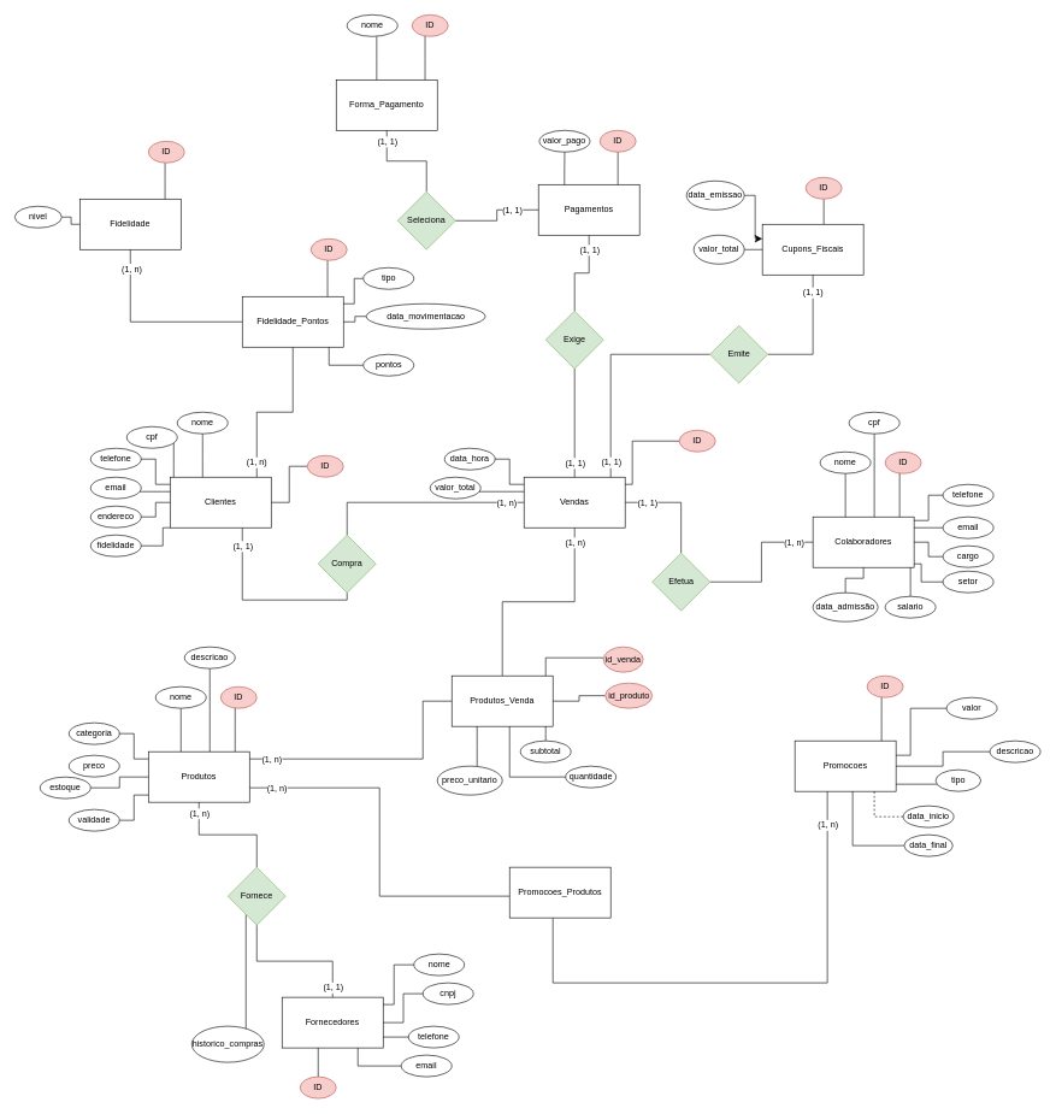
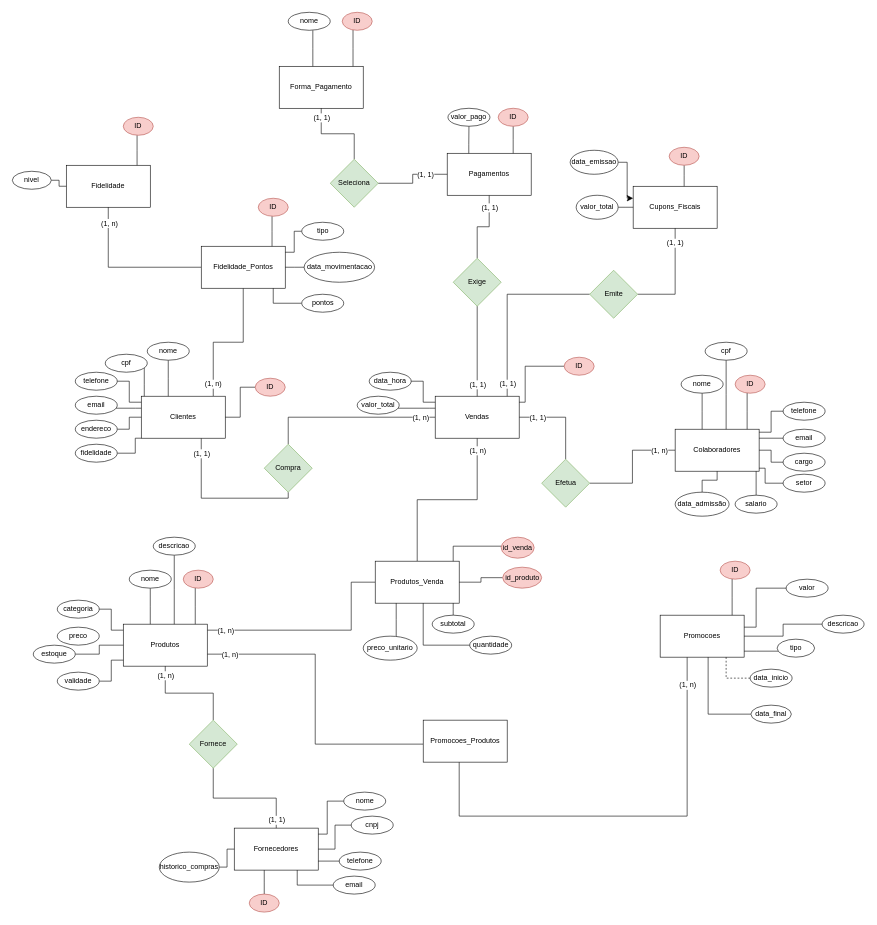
- <mxCell id="151" value="data_movimentacao" style="ellipse;whiteSpace=wrap;html=1;align=center;" vertex="1" parent="1"><mxGeometry x="506.5" y="420" width="165" height="35" as="geometry" /></mxCell>
+ <mxCell id="151" value="data_movimentacao" style="ellipse;whiteSpace=wrap;html=1;align=center;" vertex="1" parent="1"><mxGeometry x="506.5" y="420" width="117.5" height="50" as="geometry" /></mxCell>
- <mxCell id="118" value="data_final" style="ellipse;whiteSpace=wrap;html=1;align=center;" vertex="1" parent="1"><mxGeometry x="1251.25" y="1155" width="67.5" height="30" as="geometry" /></mxCell>
+ <mxCell id="118" value="data_final" style="ellipse;whiteSpace=wrap;html=1;align=center;" vertex="1" parent="1"><mxGeometry x="1251.25" y="1175" width="67.5" height="30" as="geometry" /></mxCell>
- <mxCell id="52" style="edgeStyle=elbowEdgeStyle;rounded=0;orthogonalLoop=1;jettySize=auto;html=1;fontSize=12;startSize=8;endSize=8;endArrow=none;startFill=0;" edge="1" source="53" target="134" parent="1"><mxGeometry relative="1" as="geometry" /></mxCell>
+ <mxCell id="52" style="edgeStyle=elbowEdgeStyle;rounded=0;orthogonalLoop=1;jettySize=auto;html=1;fontSize=12;startSize=8;endSize=8;endArrow=none;startFill=0;" edge="1" source="53" target="42" parent="1"><mxGeometry relative="1" as="geometry" /></mxCell>
